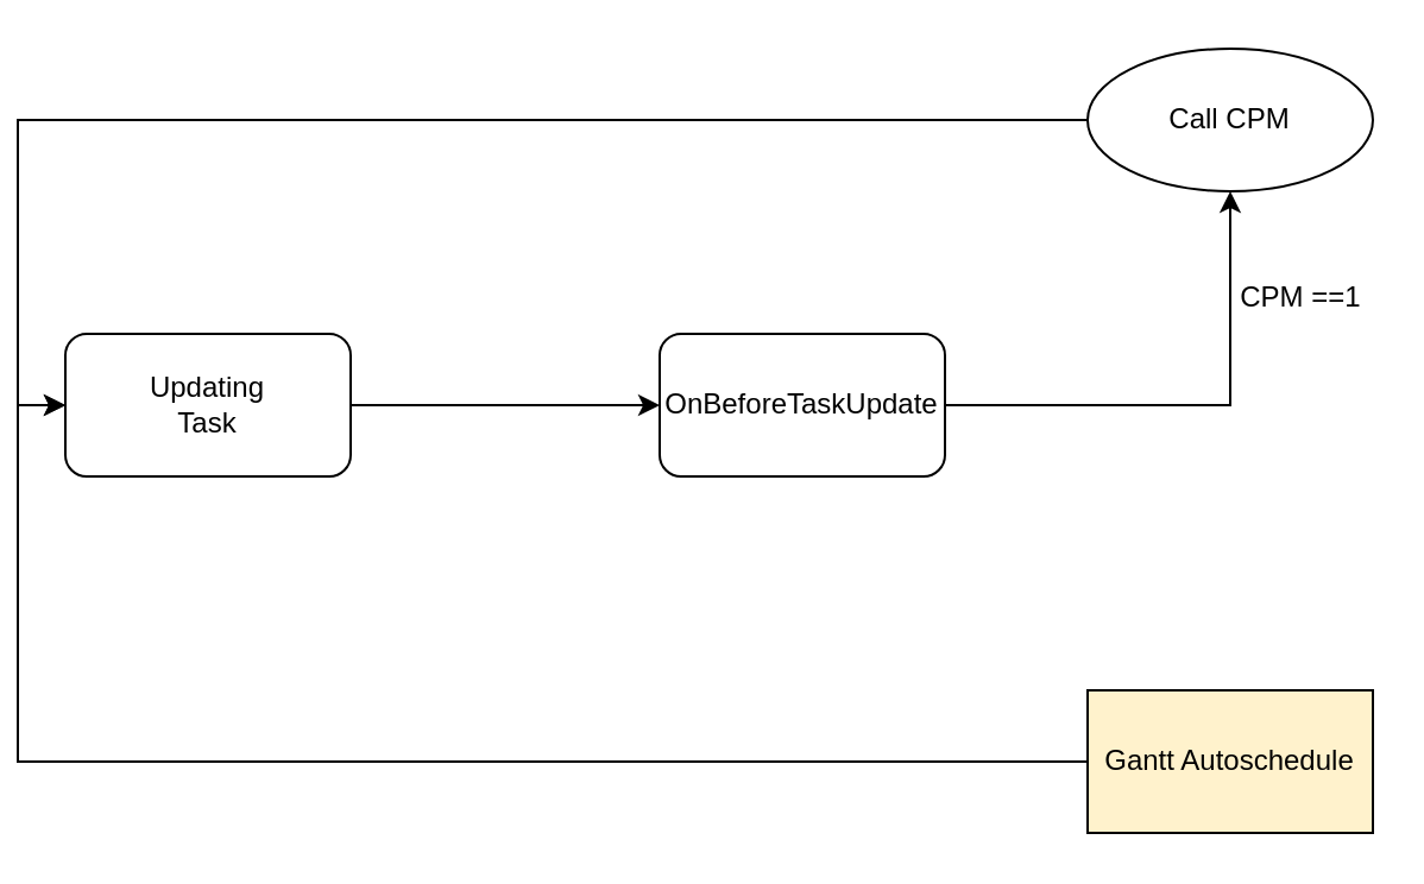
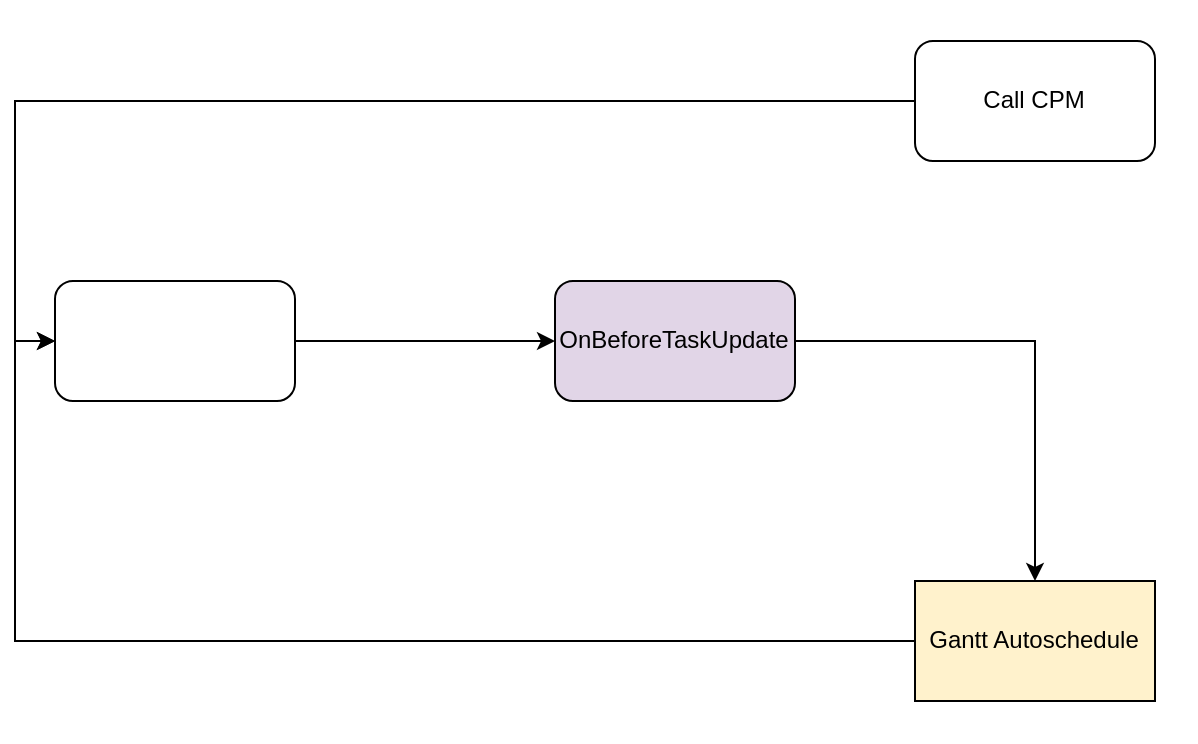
- <mxCell id="6" value="Call CPM" style="ellipse;whiteSpace=wrap;html=1;" vertex="1" parent="1"><mxGeometry x="450" y="20" width="120" height="60" as="geometry" /></mxCell>
+ <mxCell id="6" value="Call CPM" style="rounded=1;whiteSpace=wrap;html=1;" vertex="1" parent="1"><mxGeometry x="450" y="20" width="120" height="60" as="geometry" /></mxCell>
- <mxCell id="9" value="CPM ==1" style="text;html=1;strokeColor=none;fillColor=none;align=center;verticalAlign=middle;whiteSpace=wrap;rounded=0;" vertex="1" parent="1"><mxGeometry x="510" y="110" width="60" height="30" as="geometry" /></mxCell>
- <mxCell id="10" style="edgeStyle=orthogonalEdgeStyle;rounded=0;orthogonalLoop=1;jettySize=auto;html=1;entryX=0.5;entryY=1;entryDx=0;entryDy=0;" edge="1" parent="1" source="11" target="6"><mxGeometry relative="1" as="geometry" /></mxCell>
+ <mxCell id="10" style="edgeStyle=orthogonalEdgeStyle;rounded=0;orthogonalLoop=1;jettySize=auto;html=1;" edge="1" parent="1" source="11" target="8"><mxGeometry relative="1" as="geometry" /></mxCell>
- <mxCell id="4" value="Updating Task" style="text;html=1;strokeColor=none;fillColor=none;align=center;verticalAlign=middle;whiteSpace=wrap;rounded=0;" vertex="1" parent="1"><mxGeometry x="50" y="155" width="60" height="30" as="geometry" /></mxCell>
- <mxCell id="11" value="OnBeforeTaskUpdate" style="rounded=1;whiteSpace=wrap;html=1;" vertex="1" parent="1"><mxGeometry x="270" y="140" width="120" height="60" as="geometry" /></mxCell>
+ <mxCell id="11" value="OnBeforeTaskUpdate" style="rounded=1;whiteSpace=wrap;html=1;fillColor=#e1d5e7;" vertex="1" parent="1"><mxGeometry x="270" y="140" width="120" height="60" as="geometry" /></mxCell>
